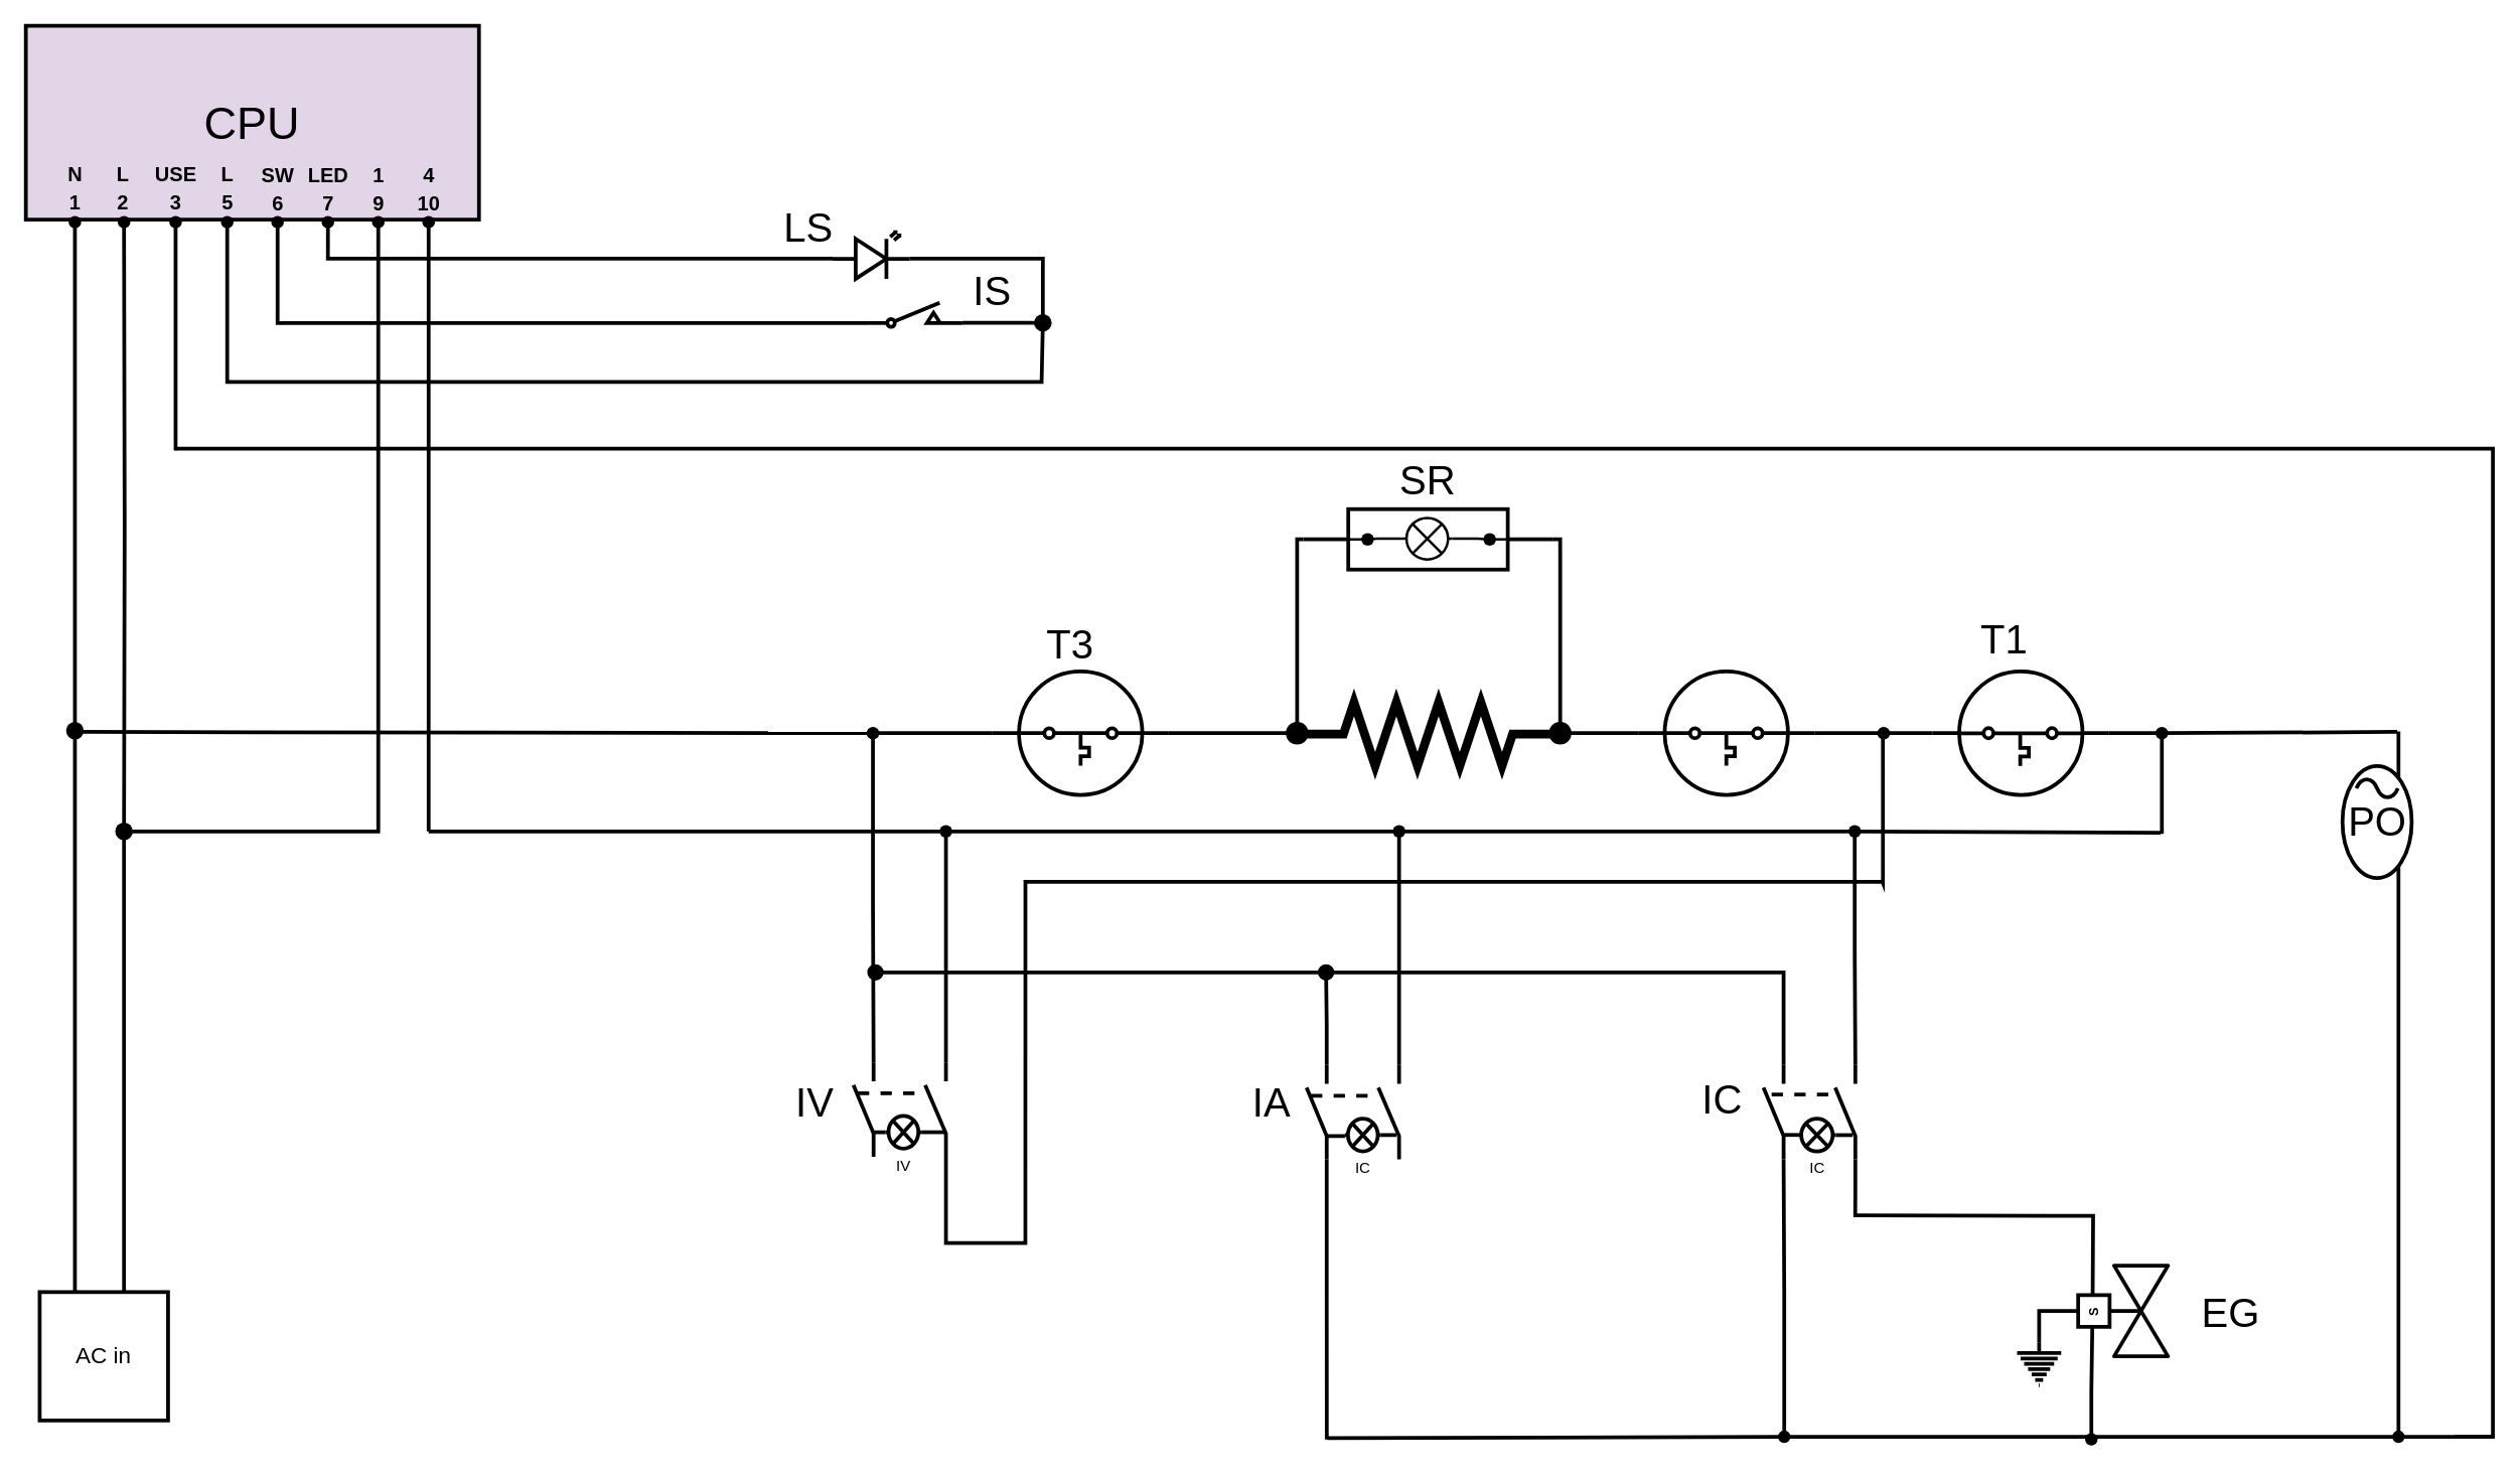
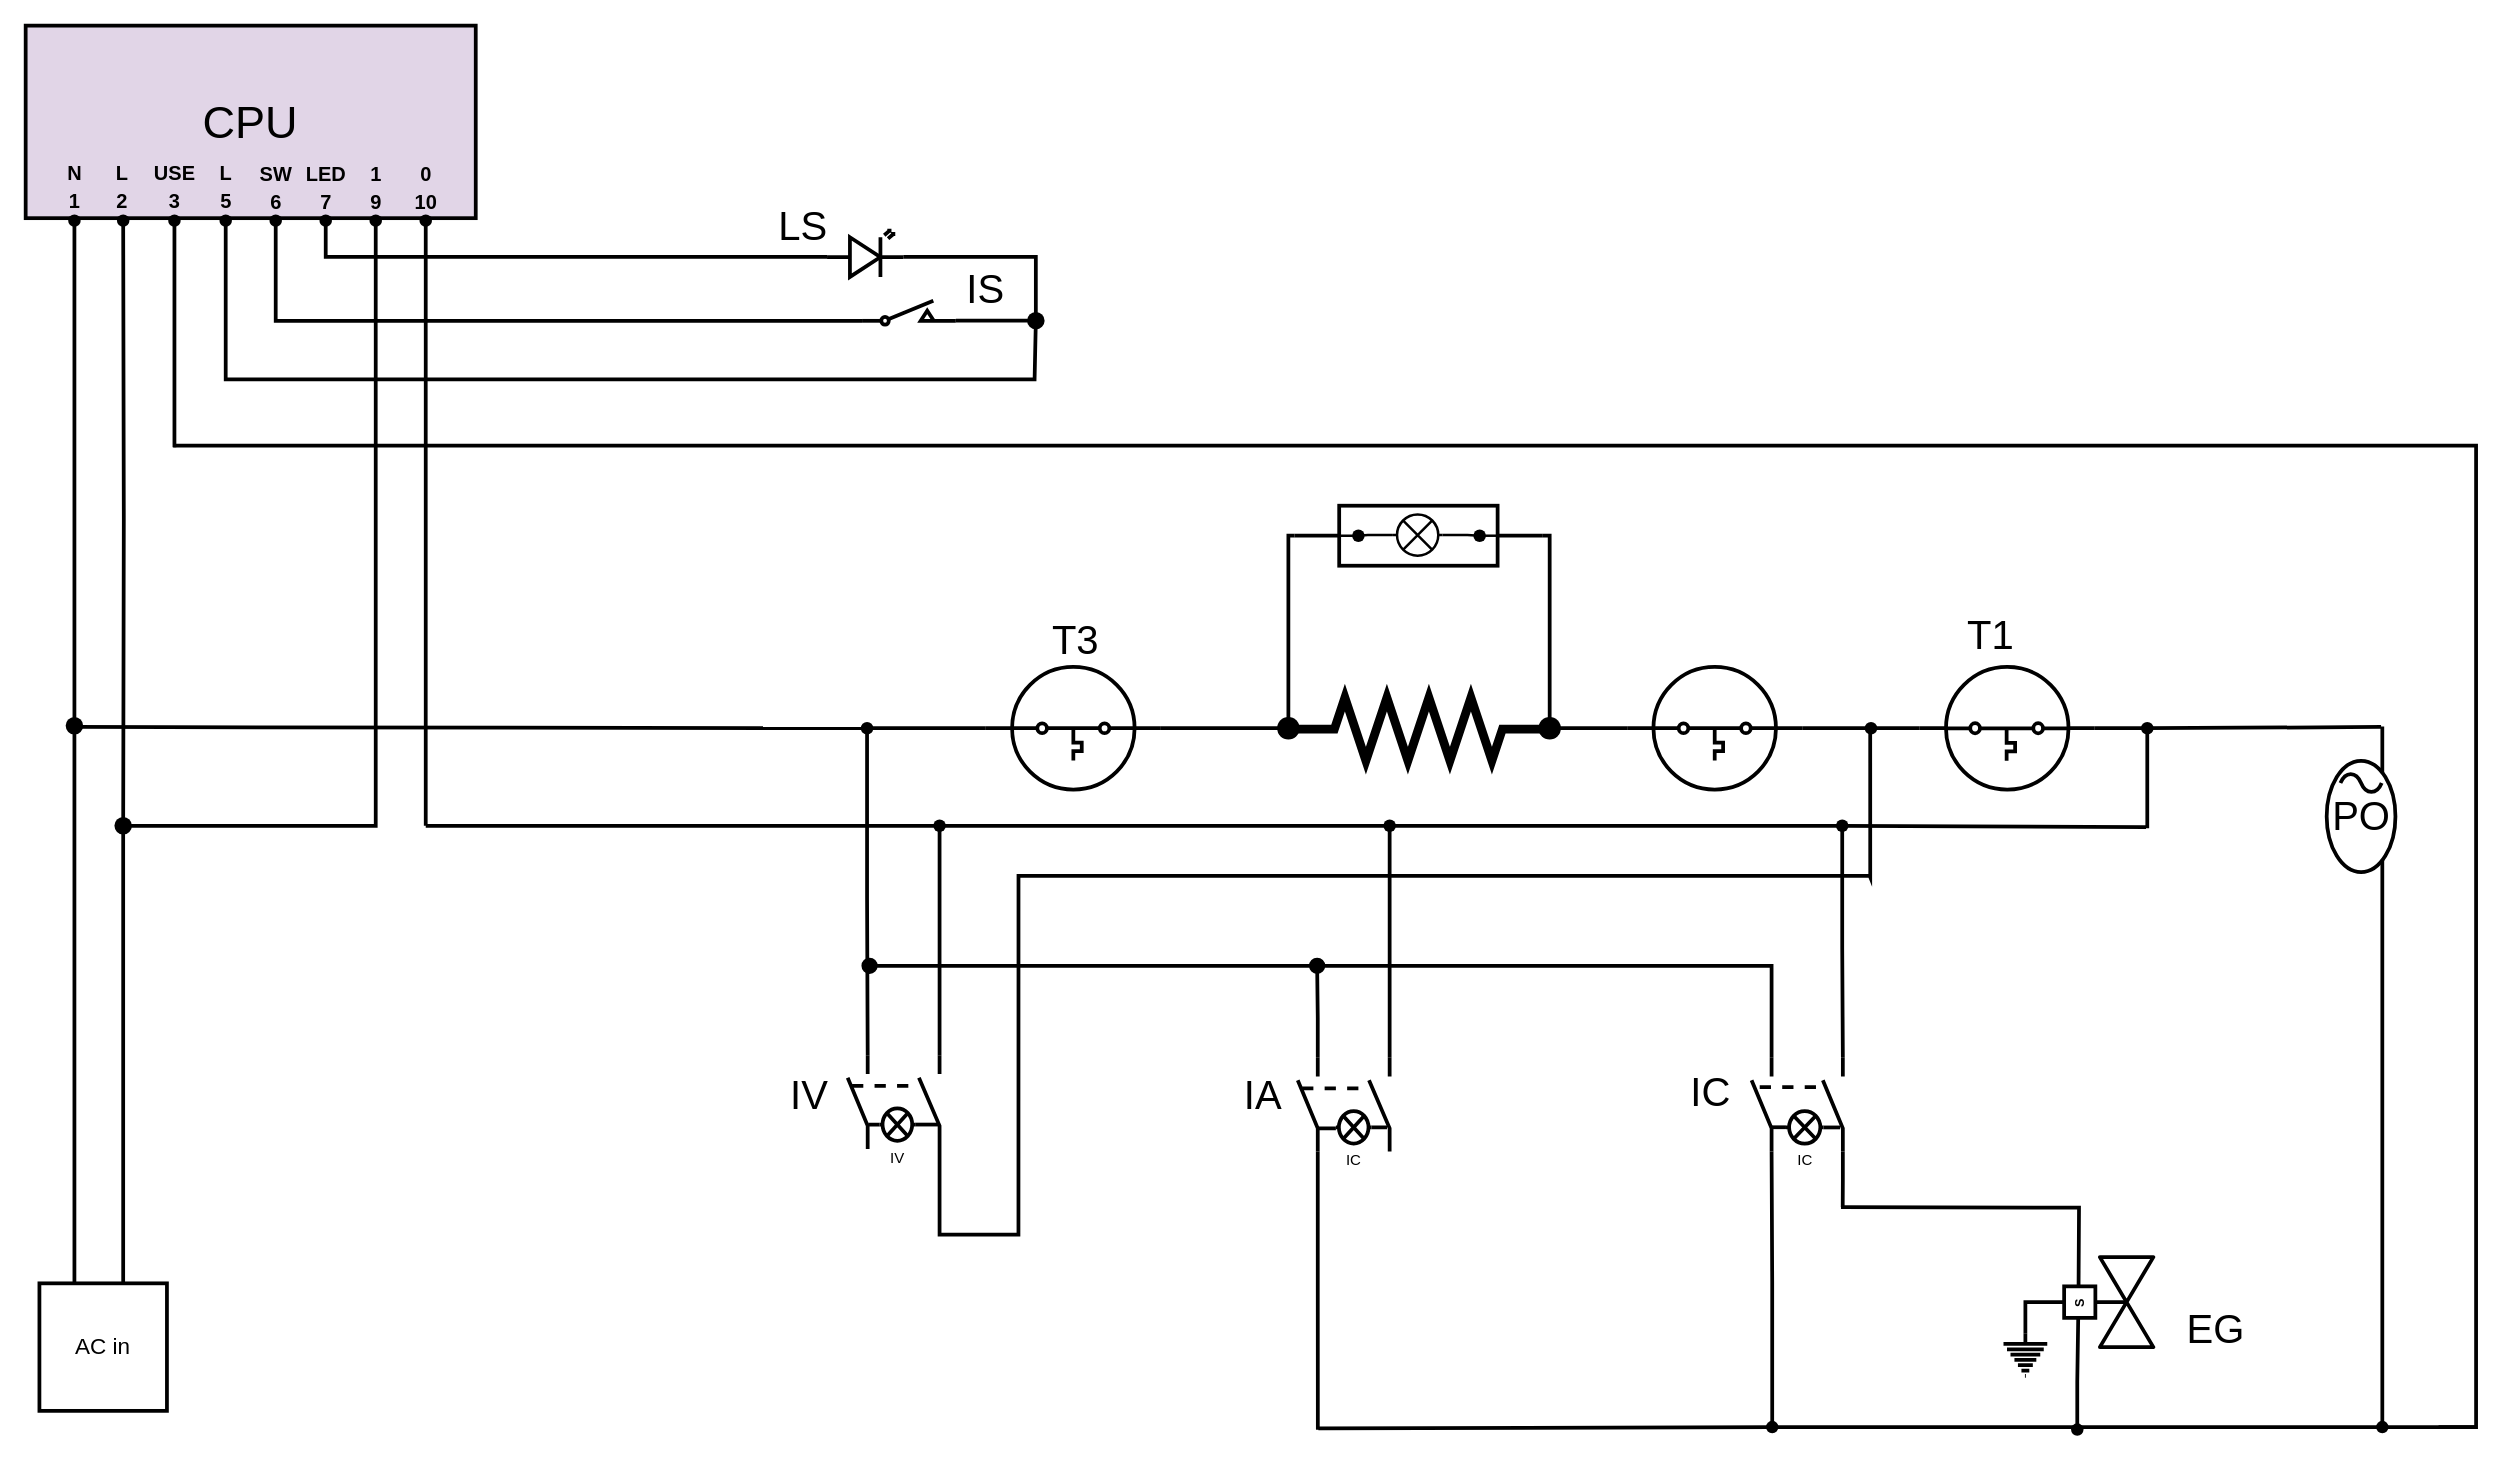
- <mxCell id="135" value="4" style="text;strokeColor=none;align=center;fillColor=none;html=1;verticalAlign=middle;whiteSpace=wrap;rounded=0;fontStyle=1;fontSize=16;" parent="1" vertex="1"><mxGeometry x="330" y="124" width="21" height="30" as="geometry" /></mxCell>
+ <mxCell id="135" value="0" style="text;strokeColor=none;align=center;fillColor=none;html=1;verticalAlign=middle;whiteSpace=wrap;rounded=0;fontStyle=1;fontSize=16;" parent="1" vertex="1"><mxGeometry x="330" y="124" width="21" height="30" as="geometry" /></mxCell>
- <mxCell id="103" value="SR" style="text;strokeColor=none;align=center;fillColor=none;html=1;verticalAlign=middle;whiteSpace=wrap;rounded=0;fontSize=32;fontStyle=0" parent="1" vertex="1"><mxGeometry x="1104" y="367" width="60" height="30" as="geometry" /></mxCell>
- <mxCell id="84" value="T3" style="text;strokeColor=none;align=center;fillColor=none;html=1;verticalAlign=middle;whiteSpace=wrap;rounded=0;fontSize=32;fontStyle=0" parent="1" vertex="1"><mxGeometry x="820" y="497" width="60" height="30" as="geometry" /></mxCell>
+ <mxCell id="84" value="T3" style="text;strokeColor=none;align=center;fillColor=none;html=1;verticalAlign=middle;whiteSpace=wrap;rounded=0;fontSize=32;fontStyle=0" parent="1" vertex="1"><mxGeometry x="830" y="497" width="60" height="30" as="geometry" /></mxCell>
- <mxCell id="85" value="EG" style="text;strokeColor=none;align=center;fillColor=none;html=1;verticalAlign=middle;whiteSpace=wrap;rounded=0;fontSize=32;fontStyle=0" parent="1" vertex="1"><mxGeometry x="1742" y="1028" width="60" height="30" as="geometry" /></mxCell>
+ <mxCell id="85" value="EG" style="text;strokeColor=none;align=center;fillColor=none;html=1;verticalAlign=middle;whiteSpace=wrap;rounded=0;fontSize=32;fontStyle=0" parent="1" vertex="1"><mxGeometry x="1742" y="1048" width="60" height="30" as="geometry" /></mxCell>
